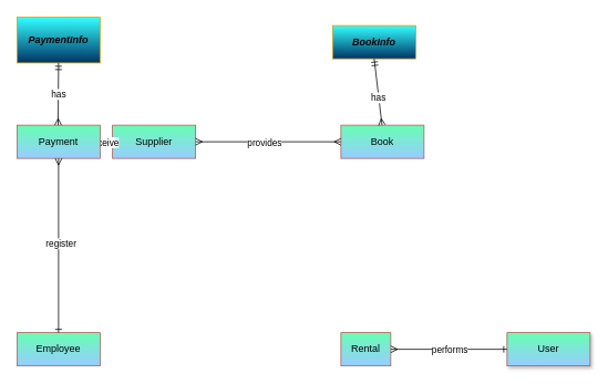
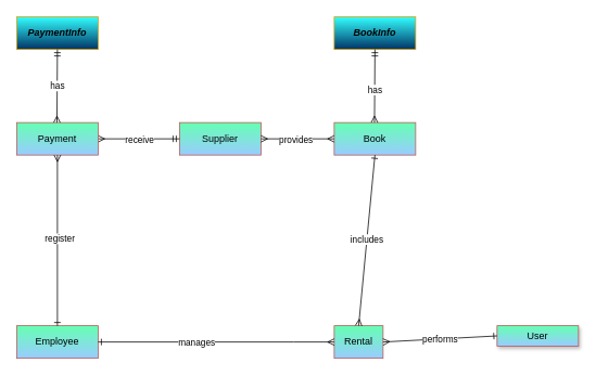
- <mxCell id="23" value="PaymentInfo" style="whiteSpace=wrap;html=1;align=center;fillColor=#33FFFF;strokeColor=#d79b00;gradientColor=#003366;fontStyle=3" parent="1" vertex="1"><mxGeometry x="20" y="20" width="100" height="55" as="geometry" /></mxCell>
+ <mxCell id="23" value="PaymentInfo" style="whiteSpace=wrap;html=1;align=center;fillColor=#33FFFF;strokeColor=#d79b00;gradientColor=#003366;fontStyle=3" parent="1" vertex="1"><mxGeometry x="20" y="20" width="100" height="40" as="geometry" /></mxCell>
- <mxCell id="8" value="BookInfo" style="whiteSpace=wrap;html=1;align=center;fillColor=#33FFFF;strokeColor=#d79b00;verticalAlign=middle;fontFamily=Helvetica;fontSize=12;fontColor=default;gradientColor=#003366;fontStyle=3" parent="1" vertex="1"><mxGeometry x="400" y="30" width="100" height="40" as="geometry" /></mxCell>
+ <mxCell id="8" value="BookInfo" style="whiteSpace=wrap;html=1;align=center;fillColor=#33FFFF;strokeColor=#d79b00;verticalAlign=middle;fontFamily=Helvetica;fontSize=12;fontColor=default;gradientColor=#003366;fontStyle=3" parent="1" vertex="1"><mxGeometry x="410" y="20" width="100" height="40" as="geometry" /></mxCell>
- <mxCell id="4" value="Supplier" style="whiteSpace=wrap;html=1;align=center;fillColor=#66FFB3;strokeColor=#b85450;verticalAlign=middle;fontFamily=Helvetica;fontSize=12;fontColor=default;gradientColor=#99CCFF;" parent="1" vertex="1"><mxGeometry x="135" y="150" width="100" height="40" as="geometry" /></mxCell>
+ <mxCell id="4" value="Supplier" style="whiteSpace=wrap;html=1;align=center;fillColor=#66FFB3;strokeColor=#b85450;verticalAlign=middle;fontFamily=Helvetica;fontSize=12;fontColor=default;gradientColor=#99CCFF;" parent="1" vertex="1"><mxGeometry x="220" y="150" width="100" height="40" as="geometry" /></mxCell>
+ <mxCell id="13" value="" style="endArrow=ERmany;html=1;rounded=0;exitX=0.5;exitY=1;exitDx=0;exitDy=0;entryX=0.5;entryY=0;entryDx=0;entryDy=0;startArrow=ERone;startFill=0;endFill=0;" parent="1" source="2" target="3" edge="1"><mxGeometry relative="1" as="geometry"><mxPoint x="520" y="380" as="sourcePoint" /><mxPoint x="490" y="300" as="targetPoint" /></mxGeometry></mxCell>
+ <mxCell id="14" value="includes" style="edgeLabel;html=1;align=center;verticalAlign=middle;resizable=0;points=[];" parent="13" vertex="1" connectable="0"><mxGeometry x="-0.014" y="-1" relative="1" as="geometry"><mxPoint as="offset" /></mxGeometry></mxCell>
+ <mxCell id="15" value="" style="endArrow=ERmany;html=1;rounded=0;exitX=1;exitY=0.5;exitDx=0;exitDy=0;entryX=0;entryY=0.5;entryDx=0;entryDy=0;startArrow=ERone;startFill=0;endFill=0;" parent="1" source="12" target="3" edge="1"><mxGeometry relative="1" as="geometry"><mxPoint x="520" y="320" as="sourcePoint" /><mxPoint x="680" y="320" as="targetPoint" /><Array as="points"><mxPoint x="360" y="420" /></Array></mxGeometry></mxCell>
+ <mxCell id="16" value="manages" style="edgeLabel;html=1;align=center;verticalAlign=middle;resizable=0;points=[];" parent="15" vertex="1" connectable="0"><mxGeometry x="-0.264" y="-3" relative="1" as="geometry"><mxPoint x="13" y="-3" as="offset" /></mxGeometry></mxCell>
- <mxCell id="7" value="User" style="whiteSpace=wrap;html=1;align=center;fillColor=#66FFB3;strokeColor=#b85450;verticalAlign=middle;fontFamily=Helvetica;fontSize=12;fontColor=default;gradientColor=#99CCFF;shadow=1;strokeWidth=1;rounded=0;" parent="1" vertex="1"><mxGeometry x="610" y="400" width="100" height="40" as="geometry" /></mxCell>
+ <mxCell id="7" value="User" style="whiteSpace=wrap;html=1;align=center;fillColor=#66FFB3;strokeColor=#b85450;verticalAlign=middle;fontFamily=Helvetica;fontSize=12;fontColor=default;gradientColor=#99CCFF;shadow=1;strokeWidth=1;rounded=0;" parent="1" vertex="1"><mxGeometry x="610" y="400" width="100" height="25" as="geometry" /></mxCell>
